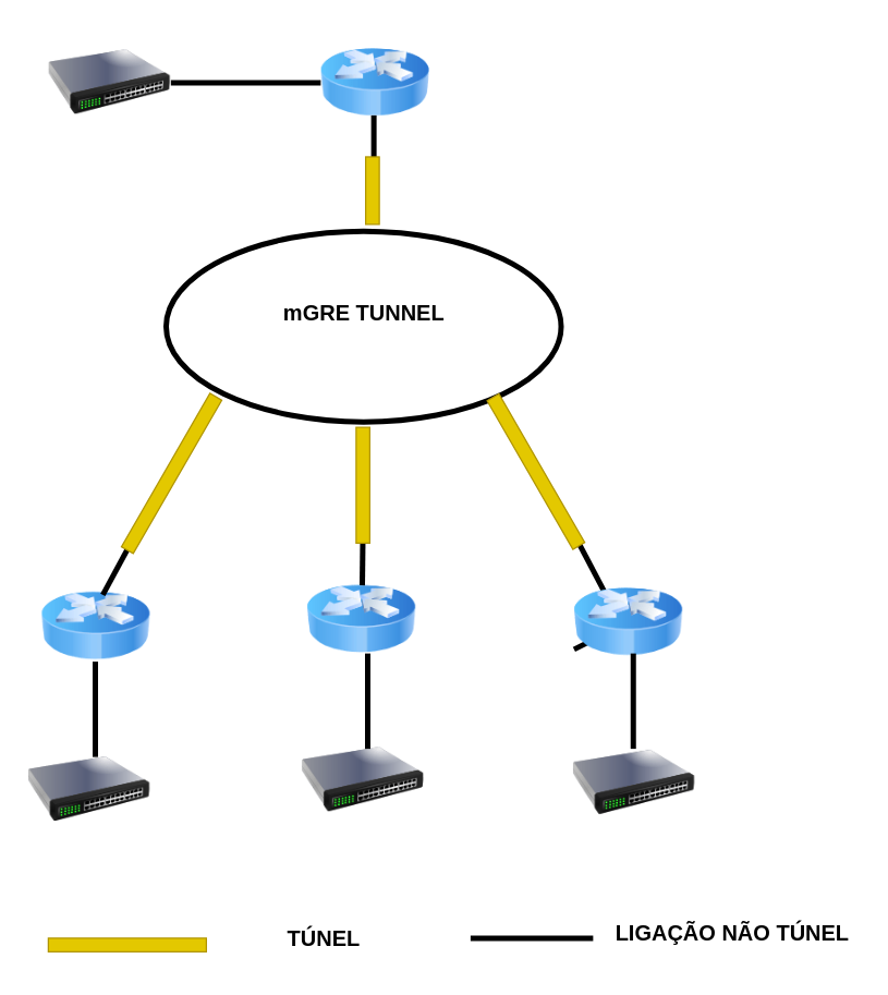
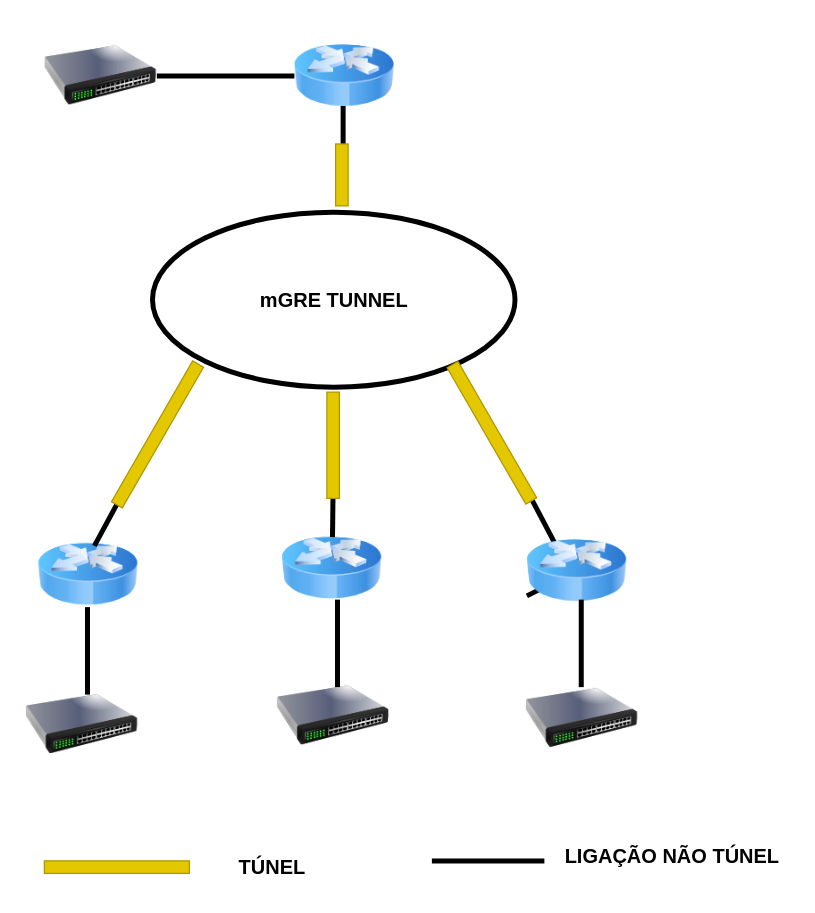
- <mxCell id="28" value="mGRE TUNNEL" style="text;html=1;strokeColor=none;fillColor=none;align=center;verticalAlign=middle;whiteSpace=wrap;rounded=0;fontSize=16;fontStyle=1" vertex="1" parent="1"><mxGeometry x="181.5" y="214" width="170" height="30" as="geometry" /></mxCell>
+ <mxCell id="28" value="mGRE TUNNEL" style="text;html=1;strokeColor=none;fillColor=none;align=center;verticalAlign=middle;whiteSpace=wrap;rounded=0;fontSize=16;fontStyle=1" vertex="1" parent="1"><mxGeometry x="181.5" y="224" width="170" height="30" as="geometry" /></mxCell>
- <mxCell id="22" value="TÚNEL" style="text;html=1;strokeColor=none;fillColor=none;align=center;verticalAlign=middle;whiteSpace=wrap;rounded=0;fontSize=16;fontStyle=1" vertex="1" parent="1"><mxGeometry x="205" y="673" width="65" height="30" as="geometry" /></mxCell>
+ <mxCell id="22" value="TÚNEL" style="text;html=1;strokeColor=none;fillColor=none;align=center;verticalAlign=middle;whiteSpace=wrap;rounded=0;fontSize=16;fontStyle=1" vertex="1" parent="1"><mxGeometry x="185" y="678" width="65" height="30" as="geometry" /></mxCell>
